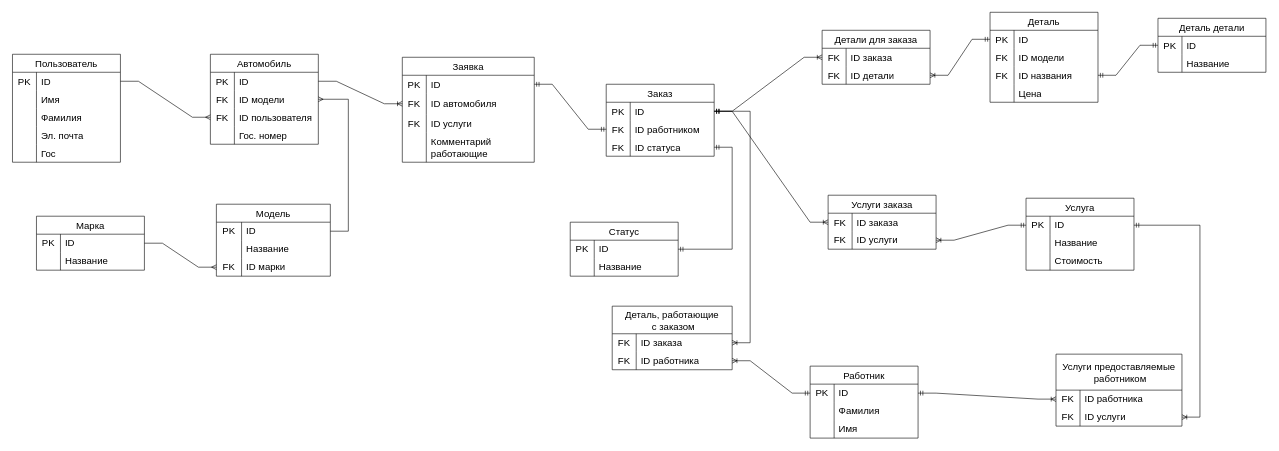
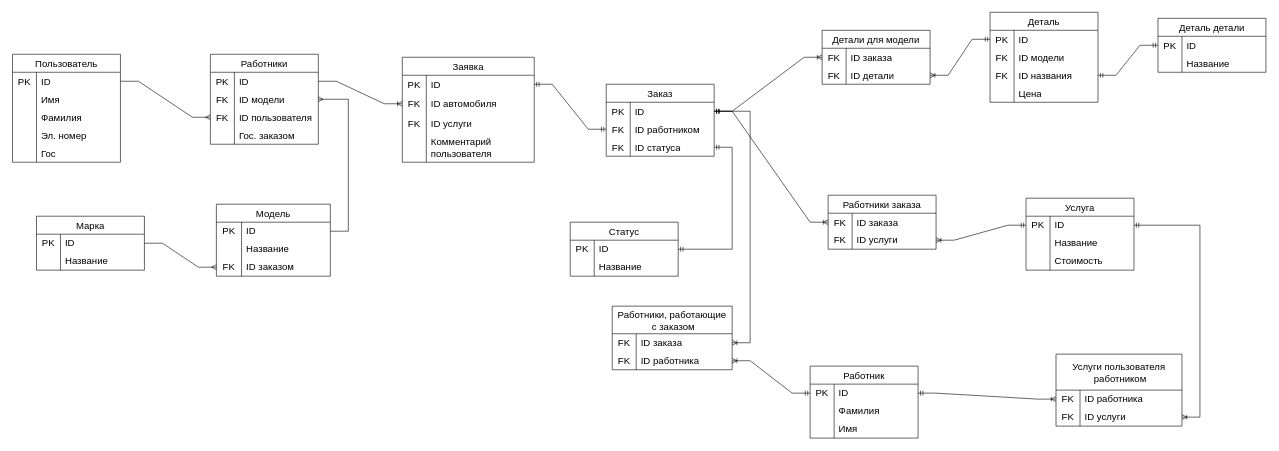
- <mxCell id="103" value="Детали для заказа" style="shape=table;startSize=30;container=1;collapsible=0;childLayout=tableLayout;fixedRows=1;rowLines=0;fontStyle=0;strokeColor=default;fontSize=16;" parent="1" vertex="1"><mxGeometry x="1370" y="50" width="180" height="90" as="geometry" /></mxCell>
+ <mxCell id="103" value="Детали для модели" style="shape=table;startSize=30;container=1;collapsible=0;childLayout=tableLayout;fixedRows=1;rowLines=0;fontStyle=0;strokeColor=default;fontSize=16;" parent="1" vertex="1"><mxGeometry x="1370" y="50" width="180" height="90" as="geometry" /></mxCell>
- <mxCell id="18" value="Автомобиль" style="shape=table;startSize=30;container=1;collapsible=0;childLayout=tableLayout;fixedRows=1;rowLines=0;fontStyle=0;strokeColor=default;fontSize=16;" parent="1" vertex="1"><mxGeometry x="350" y="90" width="180" height="150" as="geometry" /></mxCell>
+ <mxCell id="18" value="Работники" style="shape=table;startSize=30;container=1;collapsible=0;childLayout=tableLayout;fixedRows=1;rowLines=0;fontStyle=0;strokeColor=default;fontSize=16;" parent="1" vertex="1"><mxGeometry x="350" y="90" width="180" height="150" as="geometry" /></mxCell>
- <mxCell id="14" value="Эл. почта" style="shape=partialRectangle;html=1;whiteSpace=wrap;connectable=0;fillColor=none;top=0;left=0;bottom=0;right=0;align=left;spacingLeft=6;overflow=hidden;strokeColor=inherit;fontSize=16;" parent="12" vertex="1"><mxGeometry x="40" width="140" height="30" as="geometry"><mxRectangle width="140" height="30" as="alternateBounds" /></mxGeometry></mxCell>
+ <mxCell id="14" value="Эл. номер" style="shape=partialRectangle;html=1;whiteSpace=wrap;connectable=0;fillColor=none;top=0;left=0;bottom=0;right=0;align=left;spacingLeft=6;overflow=hidden;strokeColor=inherit;fontSize=16;" parent="12" vertex="1"><mxGeometry x="40" width="140" height="30" as="geometry"><mxRectangle width="140" height="30" as="alternateBounds" /></mxGeometry></mxCell>
- <mxCell id="30" value="Гос. номер" style="shape=partialRectangle;html=1;whiteSpace=wrap;connectable=0;fillColor=none;top=0;left=0;bottom=0;right=0;align=left;spacingLeft=6;overflow=hidden;strokeColor=inherit;fontSize=16;" parent="28" vertex="1"><mxGeometry x="40" width="140" height="30" as="geometry"><mxRectangle width="140" height="30" as="alternateBounds" /></mxGeometry></mxCell>
+ <mxCell id="30" value="Гос. заказом" style="shape=partialRectangle;html=1;whiteSpace=wrap;connectable=0;fillColor=none;top=0;left=0;bottom=0;right=0;align=left;spacingLeft=6;overflow=hidden;strokeColor=inherit;fontSize=16;" parent="28" vertex="1"><mxGeometry x="40" width="140" height="30" as="geometry"><mxRectangle width="140" height="30" as="alternateBounds" /></mxGeometry></mxCell>
- <mxCell id="63" value="Комментарий работающие" style="shape=partialRectangle;html=1;whiteSpace=wrap;connectable=0;fillColor=none;top=0;left=0;bottom=0;right=0;align=left;spacingLeft=6;overflow=hidden;strokeColor=inherit;fontSize=16;" parent="61" vertex="1"><mxGeometry x="40" width="180" height="50" as="geometry"><mxRectangle width="180" height="50" as="alternateBounds" /></mxGeometry></mxCell>
+ <mxCell id="63" value="Комментарий пользователя" style="shape=partialRectangle;html=1;whiteSpace=wrap;connectable=0;fillColor=none;top=0;left=0;bottom=0;right=0;align=left;spacingLeft=6;overflow=hidden;strokeColor=inherit;fontSize=16;" parent="61" vertex="1"><mxGeometry x="40" width="180" height="50" as="geometry"><mxRectangle width="180" height="50" as="alternateBounds" /></mxGeometry></mxCell>
- <mxCell id="134" value="Услуги заказа" style="shape=table;startSize=30;container=1;collapsible=0;childLayout=tableLayout;fixedRows=1;rowLines=0;fontStyle=0;strokeColor=default;fontSize=16;" vertex="1" parent="1"><mxGeometry x="1380" y="325" width="180" height="90" as="geometry" /></mxCell>
+ <mxCell id="134" value="Работники заказа" style="shape=table;startSize=30;container=1;collapsible=0;childLayout=tableLayout;fixedRows=1;rowLines=0;fontStyle=0;strokeColor=default;fontSize=16;" vertex="1" parent="1"><mxGeometry x="1380" y="325" width="180" height="90" as="geometry" /></mxCell>
- <mxCell id="47" value="ID марки" style="shape=partialRectangle;html=1;whiteSpace=wrap;connectable=0;fillColor=none;top=0;left=0;bottom=0;right=0;align=left;spacingLeft=6;overflow=hidden;strokeColor=inherit;fontSize=16;" parent="45" vertex="1"><mxGeometry x="42" width="148" height="30" as="geometry"><mxRectangle width="148" height="30" as="alternateBounds" /></mxGeometry></mxCell>
+ <mxCell id="47" value="ID заказом" style="shape=partialRectangle;html=1;whiteSpace=wrap;connectable=0;fillColor=none;top=0;left=0;bottom=0;right=0;align=left;spacingLeft=6;overflow=hidden;strokeColor=inherit;fontSize=16;" parent="45" vertex="1"><mxGeometry x="42" width="148" height="30" as="geometry"><mxRectangle width="148" height="30" as="alternateBounds" /></mxGeometry></mxCell>
- <mxCell id="152" value="Деталь, работающие&#10; с заказом" style="shape=table;startSize=46;container=1;collapsible=0;childLayout=tableLayout;fixedRows=1;rowLines=0;fontStyle=0;strokeColor=default;fontSize=16;" vertex="1" parent="1"><mxGeometry x="1020" y="510" width="200.0" height="106" as="geometry" /></mxCell>
+ <mxCell id="152" value="Работники, работающие&#10; с заказом" style="shape=table;startSize=46;container=1;collapsible=0;childLayout=tableLayout;fixedRows=1;rowLines=0;fontStyle=0;strokeColor=default;fontSize=16;" vertex="1" parent="1"><mxGeometry x="1020" y="510" width="200.0" height="106" as="geometry" /></mxCell>
- <mxCell id="143" value="Услуги предоставляемые&#10; работником" style="shape=table;startSize=60;container=1;collapsible=0;childLayout=tableLayout;fixedRows=1;rowLines=0;fontStyle=0;strokeColor=default;fontSize=16;" vertex="1" parent="1"><mxGeometry x="1760" y="590" width="210" height="120" as="geometry" /></mxCell>
+ <mxCell id="143" value="Услуги пользователя&#10; работником" style="shape=table;startSize=60;container=1;collapsible=0;childLayout=tableLayout;fixedRows=1;rowLines=0;fontStyle=0;strokeColor=default;fontSize=16;" vertex="1" parent="1"><mxGeometry x="1760" y="590" width="210" height="120" as="geometry" /></mxCell>
